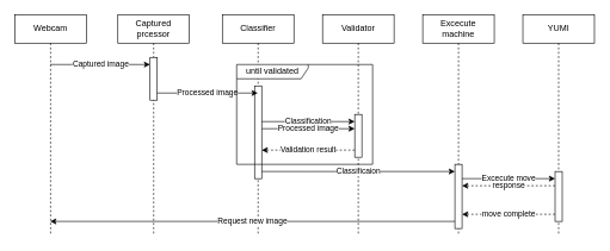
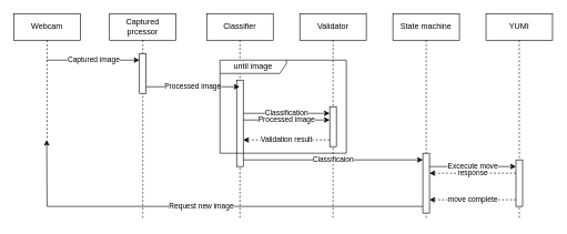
- <mxCell id="4" value="Excecute machine" style="shape=umlLifeline;perimeter=lifelinePerimeter;whiteSpace=wrap;html=1;container=1;dropTarget=0;collapsible=0;recursiveResize=0;outlineConnect=0;portConstraint=eastwest;newEdgeStyle={&quot;curved&quot;:0,&quot;rounded&quot;:0};" vertex="1" parent="1"><mxGeometry x="590" y="20" width="100" height="310" as="geometry" /></mxCell>
+ <mxCell id="4" value="State machine" style="shape=umlLifeline;perimeter=lifelinePerimeter;whiteSpace=wrap;html=1;container=1;dropTarget=0;collapsible=0;recursiveResize=0;outlineConnect=0;portConstraint=eastwest;newEdgeStyle={&quot;curved&quot;:0,&quot;rounded&quot;:0};" vertex="1" parent="1"><mxGeometry x="590" y="20" width="100" height="310" as="geometry" /></mxCell>
- <mxCell id="18" value="until validated" style="shape=umlFrame;whiteSpace=wrap;html=1;pointerEvents=0;width=100;height=20;" vertex="1" parent="1"><mxGeometry x="330" y="90" width="190" height="140" as="geometry" /></mxCell>
+ <mxCell id="18" value="until image" style="shape=umlFrame;whiteSpace=wrap;html=1;pointerEvents=0;width=100;height=20;" vertex="1" parent="1"><mxGeometry x="330" y="90" width="190" height="140" as="geometry" /></mxCell>
- <mxCell id="3" value="Webcam" style="shape=umlLifeline;perimeter=lifelinePerimeter;whiteSpace=wrap;html=1;container=1;dropTarget=0;collapsible=0;recursiveResize=0;outlineConnect=0;portConstraint=eastwest;newEdgeStyle={&quot;curved&quot;:0,&quot;rounded&quot;:0};" vertex="1" parent="1"><mxGeometry x="20" y="20" width="100" height="310" as="geometry" /></mxCell>
+ <mxCell id="3" value="Webcam" style="shape=umlLifeline;perimeter=lifelinePerimeter;whiteSpace=wrap;html=1;container=1;dropTarget=0;collapsible=0;recursiveResize=0;outlineConnect=0;portConstraint=eastwest;newEdgeStyle={&quot;curved&quot;:0,&quot;rounded&quot;:0};" vertex="1" parent="1"><mxGeometry x="20" y="20" width="100" height="190" as="geometry" /></mxCell>
